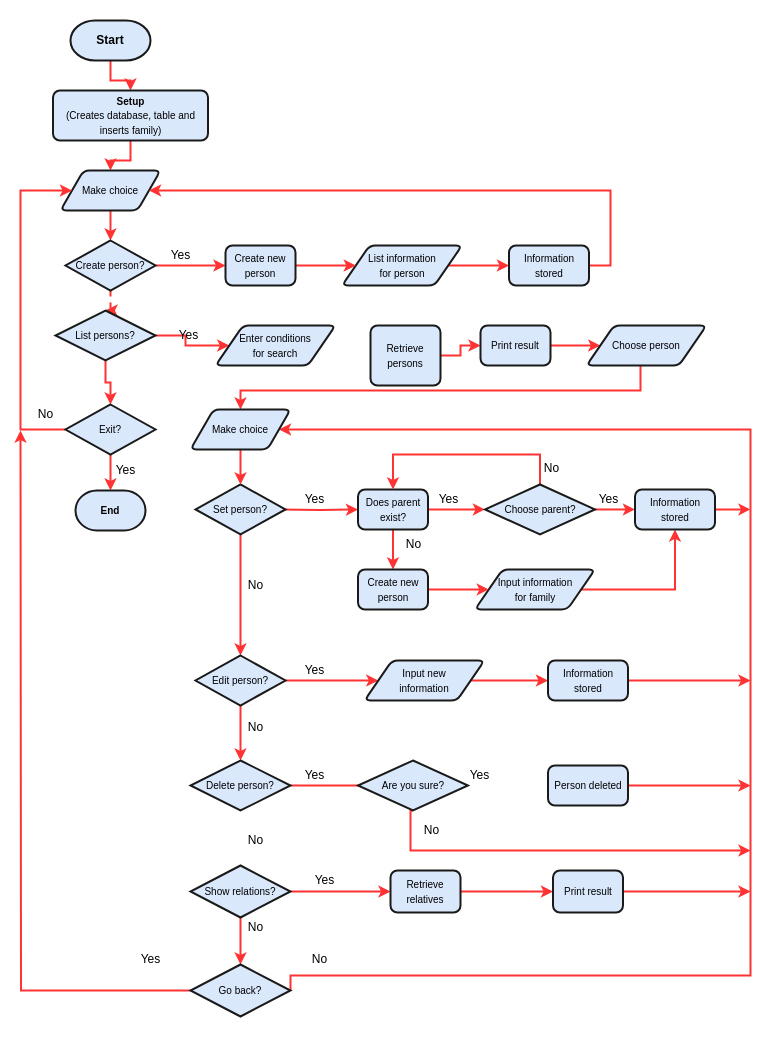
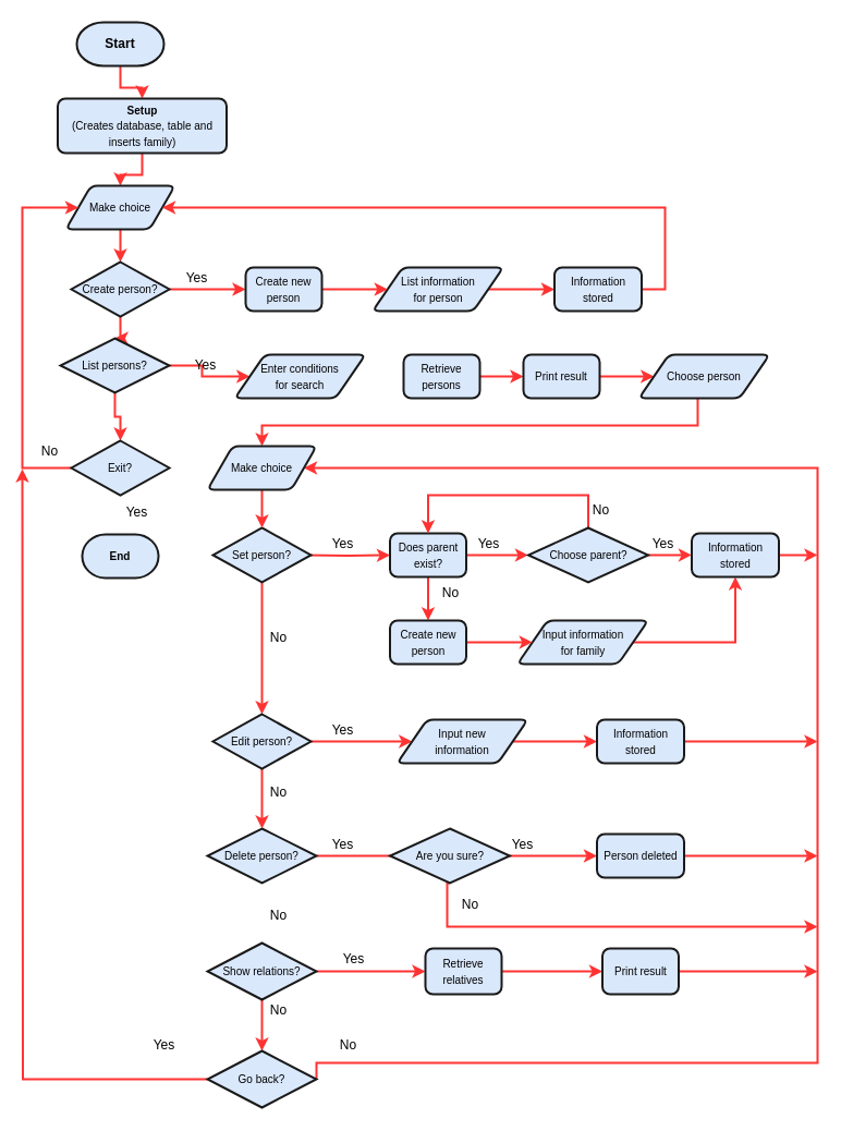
- <mxCell id="9" style="edgeStyle=orthogonalEdgeStyle;rounded=0;orthogonalLoop=1;jettySize=auto;html=1;entryX=0.5;entryY=0;entryDx=0;entryDy=0;entryPerimeter=0;endArrow=classic;endFill=1;fillColor=#dae8fc;strokeColor=#FF3333;strokeWidth=2;dashed=1;" edge="1" parent="1" source="10" target="21"><mxGeometry relative="1" as="geometry" /></mxCell>
+ <mxCell id="9" style="edgeStyle=orthogonalEdgeStyle;rounded=0;orthogonalLoop=1;jettySize=auto;html=1;entryX=0.5;entryY=0;entryDx=0;entryDy=0;entryPerimeter=0;endArrow=classic;endFill=1;fillColor=#dae8fc;strokeColor=#FF3333;strokeWidth=2;" edge="1" parent="1" source="10" target="21"><mxGeometry relative="1" as="geometry" /></mxCell>
- <mxCell id="70" value="&lt;span style=&quot;font-size: 10px&quot;&gt;Retrieve persons&lt;/span&gt;" style="rounded=1;whiteSpace=wrap;html=1;absoluteArcSize=1;arcSize=14;strokeWidth=2;fillColor=#dae8fc;strokeColor=#1A1A1A;" vertex="1" parent="1"><mxGeometry x="370" y="325" width="70" height="60" as="geometry" /></mxCell>
+ <mxCell id="70" value="&lt;span style=&quot;font-size: 10px&quot;&gt;Retrieve persons&lt;/span&gt;" style="rounded=1;whiteSpace=wrap;html=1;absoluteArcSize=1;arcSize=14;strokeWidth=2;fillColor=#dae8fc;strokeColor=#1A1A1A;" vertex="1" parent="1"><mxGeometry x="370" y="325" width="70" height="40" as="geometry" /></mxCell>
- <mxCell id="32" style="edgeStyle=orthogonalEdgeStyle;rounded=0;orthogonalLoop=1;jettySize=auto;html=1;entryX=0.5;entryY=0;entryDx=0;entryDy=0;entryPerimeter=0;endArrow=classic;endFill=1;fillColor=#dae8fc;strokeColor=#FF3333;strokeWidth=2;" edge="1" parent="1" source="34" target="35"><mxGeometry relative="1" as="geometry" /></mxCell>
+ <mxCell id="62" style="edgeStyle=orthogonalEdgeStyle;rounded=0;orthogonalLoop=1;jettySize=auto;html=1;entryX=0;entryY=0.5;entryDx=0;entryDy=0;endArrow=classic;endFill=1;fillColor=#dae8fc;strokeColor=#FF3333;strokeWidth=2;" edge="1" parent="1" source="64" target="66"><mxGeometry relative="1" as="geometry" /></mxCell>
